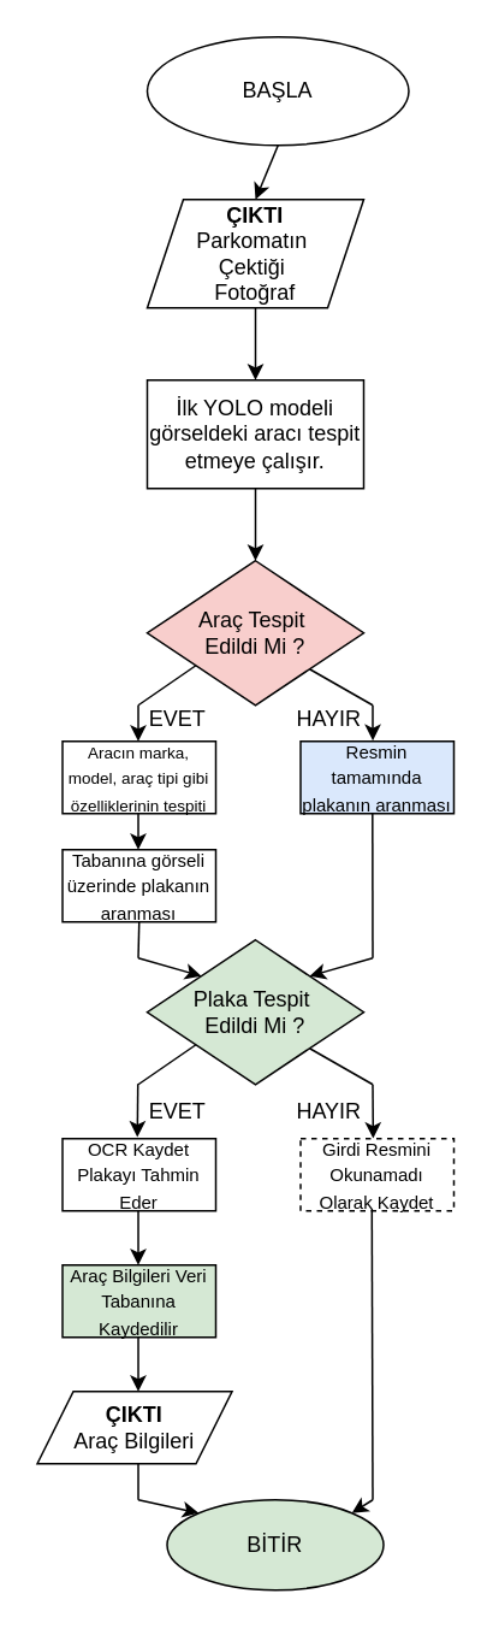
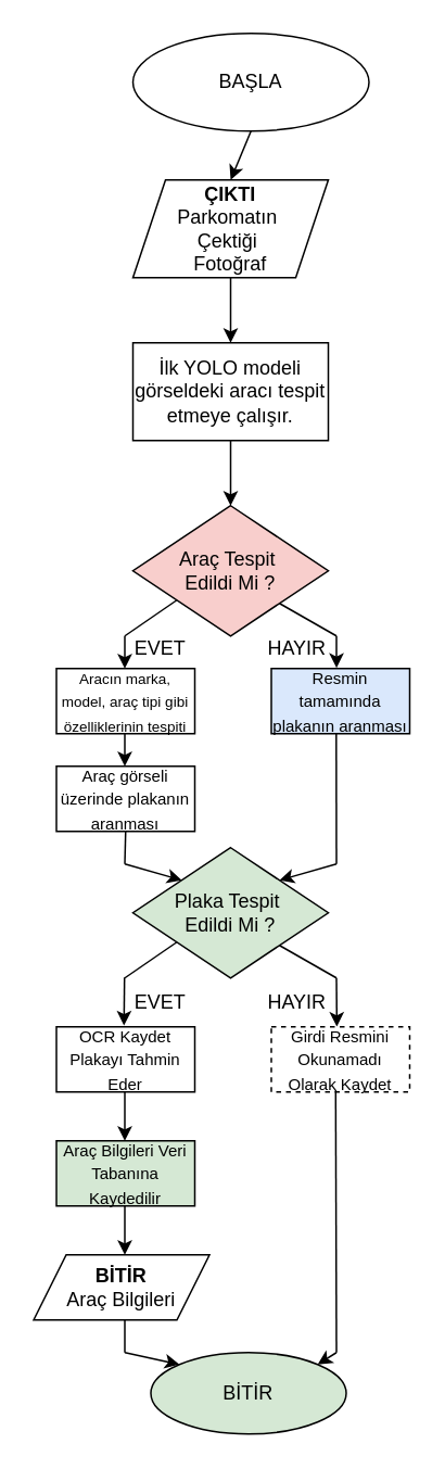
- <mxCell id="18" value="&lt;span style=&quot;font-size: 10px;&quot;&gt;Tabanına görseli üzerinde plakanın aranması&lt;/span&gt;" style="rounded=0;whiteSpace=wrap;html=1;" vertex="1" parent="1"><mxGeometry x="34" y="470" width="85" height="40" as="geometry" /></mxCell>
+ <mxCell id="18" value="&lt;span style=&quot;font-size: 10px;&quot;&gt;Araç görseli üzerinde plakanın aranması&lt;/span&gt;" style="rounded=0;whiteSpace=wrap;html=1;" vertex="1" parent="1"><mxGeometry x="34" y="470" width="85" height="40" as="geometry" /></mxCell>
- <mxCell id="34" value="&lt;b&gt;ÇIKTI&lt;/b&gt;&lt;div&gt;Araç Bilgileri&lt;/div&gt;" style="shape=parallelogram;perimeter=parallelogramPerimeter;whiteSpace=wrap;html=1;fixedSize=1;" vertex="1" parent="1"><mxGeometry x="20" y="770" width="108" height="40" as="geometry" /></mxCell>
+ <mxCell id="34" value="&lt;b&gt;BİTİR&lt;/b&gt;&lt;div&gt;Araç Bilgileri&lt;/div&gt;" style="shape=parallelogram;perimeter=parallelogramPerimeter;whiteSpace=wrap;html=1;fixedSize=1;" vertex="1" parent="1"><mxGeometry x="20" y="770" width="108" height="40" as="geometry" /></mxCell>
